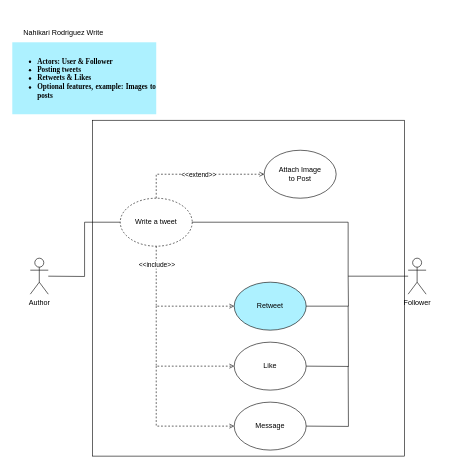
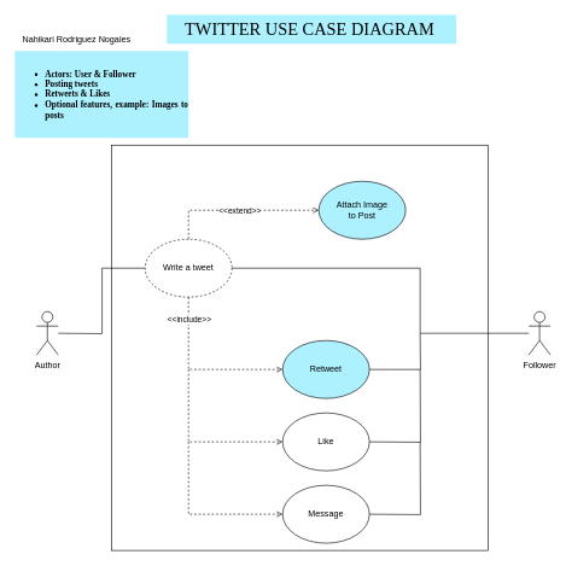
+ <mxCell id="22" value="&lt;font face=&quot;Comic Sans MS&quot; style=&quot;font-size: 24px;&quot;&gt;TWITTER USE CASE DIAGRAM&amp;nbsp;&lt;/font&gt;" style="text;html=1;align=center;verticalAlign=middle;resizable=0;points=[];autosize=1;strokeColor=none;fillColor=#ADF1FF;" vertex="1" parent="1"><mxGeometry x="230" y="20" width="400" height="40" as="geometry" /></mxCell>
- <mxCell id="23" value="Nahikari Rodriguez Write" style="text;html=1;align=center;verticalAlign=middle;resizable=0;points=[];autosize=1;strokeColor=none;fillColor=none;" vertex="1" parent="1"><mxGeometry x="20" y="40" width="170" height="30" as="geometry" /></mxCell>
+ <mxCell id="23" value="Nahikari Rodriguez Nogales" style="text;html=1;align=center;verticalAlign=middle;resizable=0;points=[];autosize=1;strokeColor=none;fillColor=none;" vertex="1" parent="1"><mxGeometry x="20" y="40" width="170" height="30" as="geometry" /></mxCell>
- <mxCell id="8" value="Attach Image&lt;br&gt;to Post" style="ellipse;whiteSpace=wrap;html=1;" parent="1" vertex="1"><mxGeometry x="440" y="250" width="120" height="80" as="geometry" /></mxCell>
+ <mxCell id="8" value="Attach Image&lt;br&gt;to Post" style="ellipse;whiteSpace=wrap;html=1;fillColor=#adf1ff;" parent="1" vertex="1"><mxGeometry x="440" y="250" width="120" height="80" as="geometry" /></mxCell>
- <mxCell id="5" value="Follower" style="shape=umlActor;verticalLabelPosition=bottom;verticalAlign=top;html=1;outlineConnect=0;" parent="1" vertex="1"><mxGeometry x="680" y="430" width="30" height="60" as="geometry" /></mxCell>
+ <mxCell id="5" value="Follower" style="shape=umlActor;verticalLabelPosition=bottom;verticalAlign=top;html=1;outlineConnect=0;" parent="1" vertex="1"><mxGeometry x="730" y="430" width="30" height="60" as="geometry" /></mxCell>
